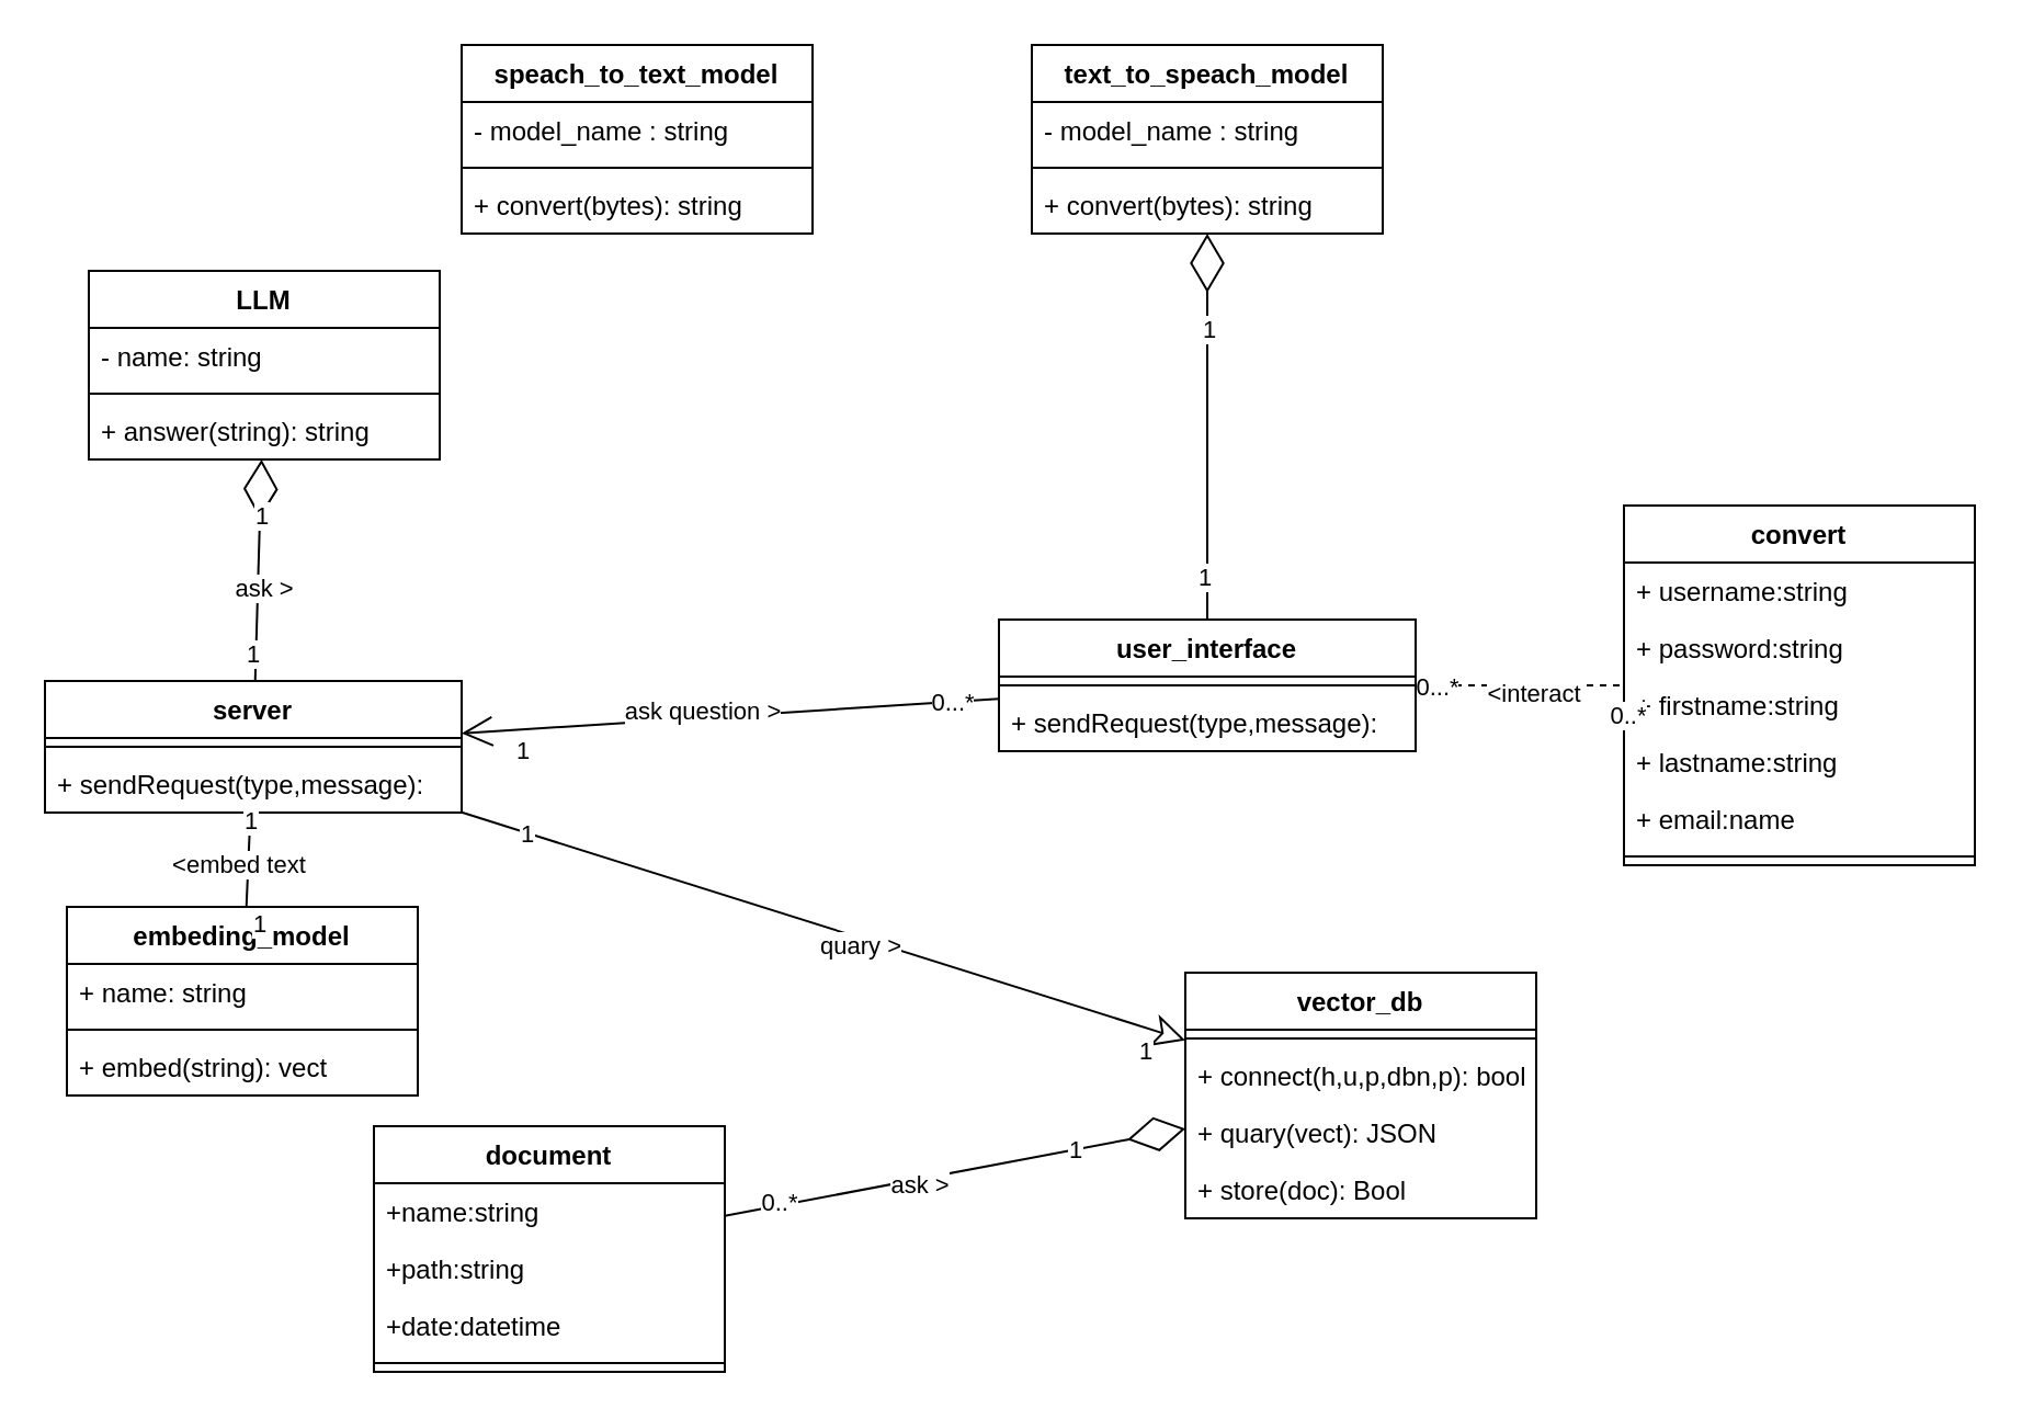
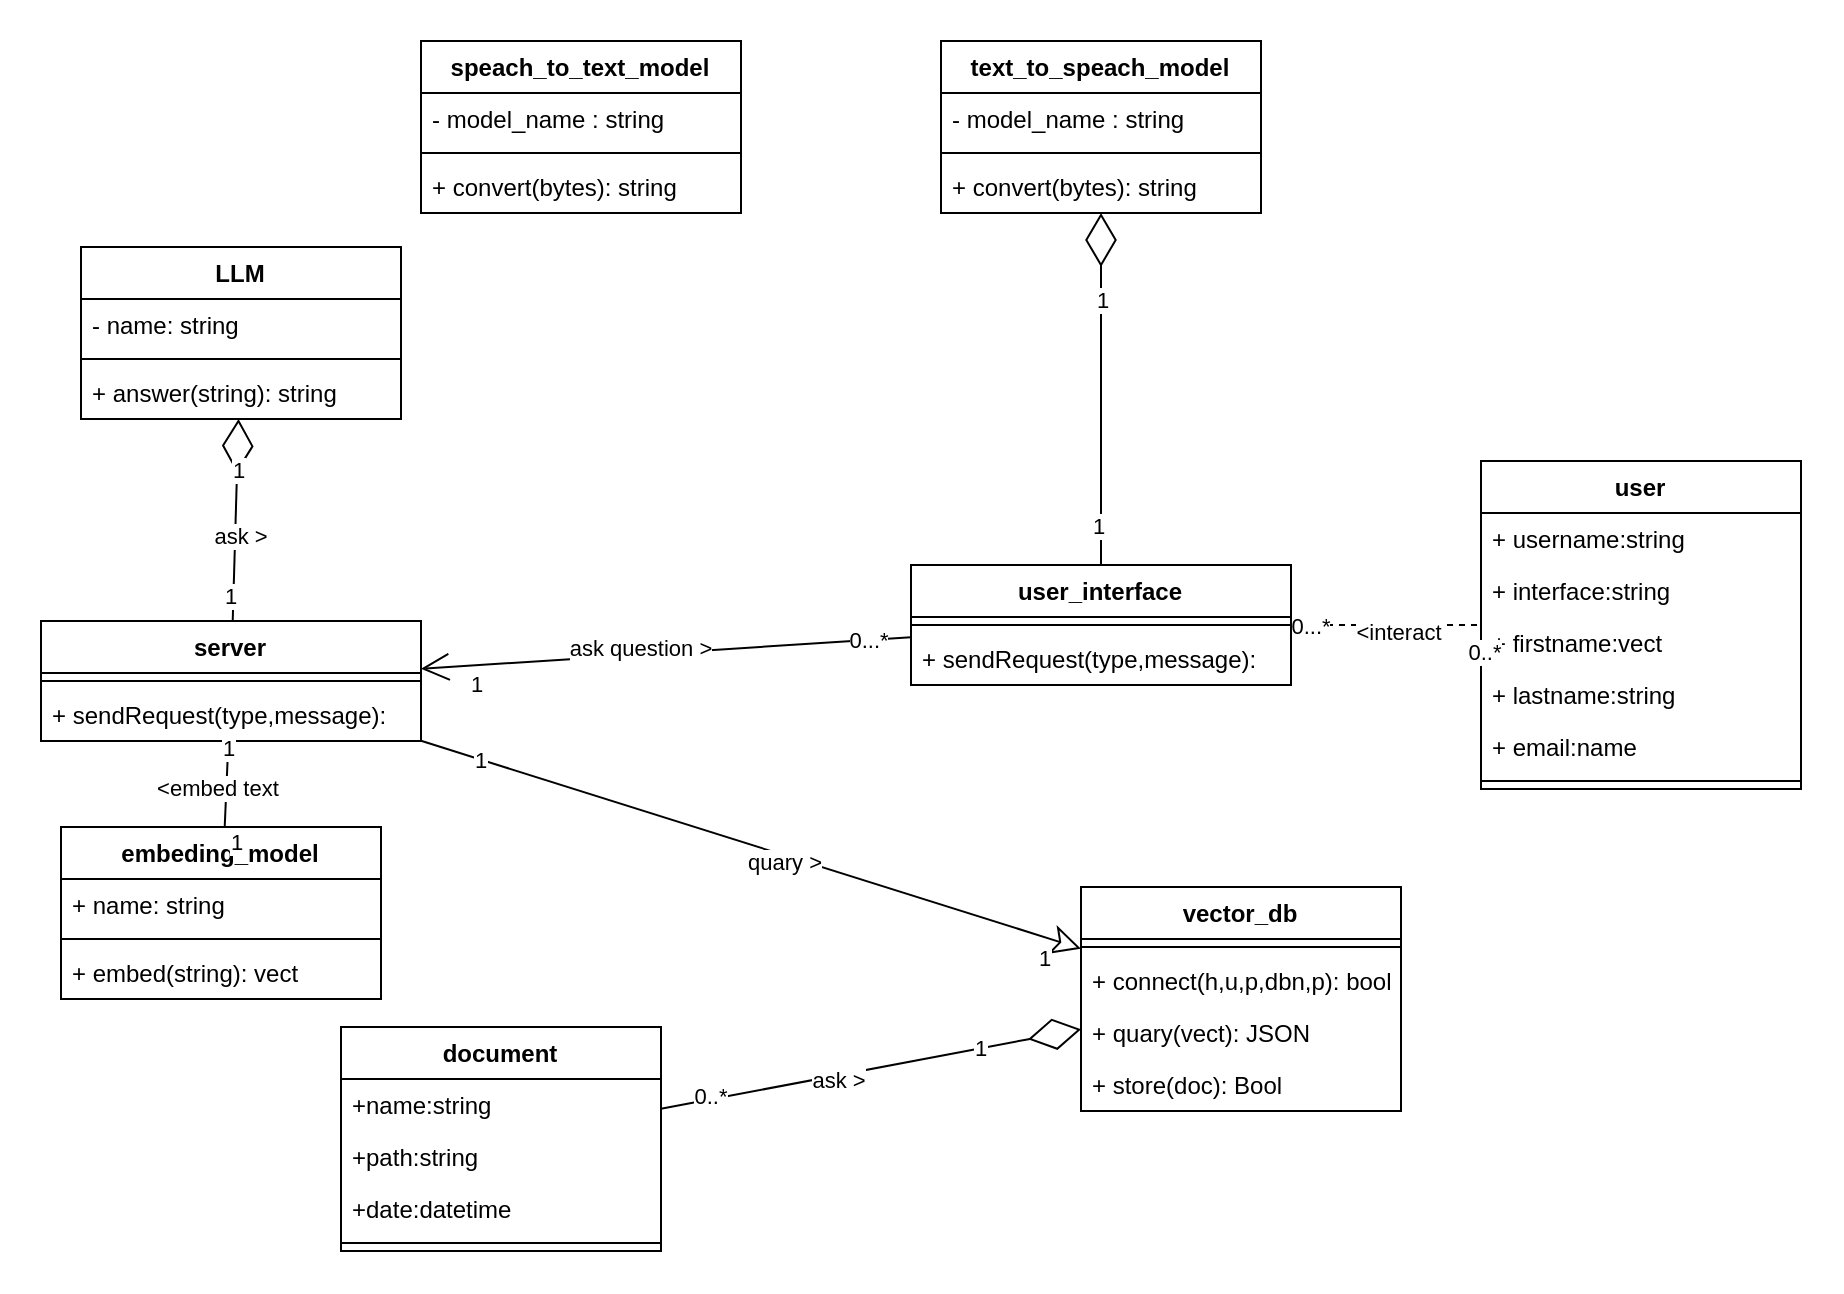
- <mxCell id="2" value="convert" style="swimlane;fontStyle=1;align=center;verticalAlign=top;childLayout=stackLayout;horizontal=1;startSize=26;horizontalStack=0;resizeParent=1;resizeParentMax=0;resizeLast=0;collapsible=1;marginBottom=0;whiteSpace=wrap;html=1;" vertex="1" parent="1"><mxGeometry x="740" y="230" width="160" height="164" as="geometry" /></mxCell>
+ <mxCell id="2" value="user" style="swimlane;fontStyle=1;align=center;verticalAlign=top;childLayout=stackLayout;horizontal=1;startSize=26;horizontalStack=0;resizeParent=1;resizeParentMax=0;resizeLast=0;collapsible=1;marginBottom=0;whiteSpace=wrap;html=1;" vertex="1" parent="1"><mxGeometry x="740" y="230" width="160" height="164" as="geometry" /></mxCell>
- <mxCell id="4" value="+ password:string" style="text;strokeColor=none;fillColor=none;align=left;verticalAlign=top;spacingLeft=4;spacingRight=4;overflow=hidden;rotatable=0;points=[[0,0.5],[1,0.5]];portConstraint=eastwest;whiteSpace=wrap;html=1;" vertex="1" parent="2"><mxGeometry y="52" width="160" height="26" as="geometry" /></mxCell>
+ <mxCell id="4" value="+ interface:string" style="text;strokeColor=none;fillColor=none;align=left;verticalAlign=top;spacingLeft=4;spacingRight=4;overflow=hidden;rotatable=0;points=[[0,0.5],[1,0.5]];portConstraint=eastwest;whiteSpace=wrap;html=1;" vertex="1" parent="2"><mxGeometry y="52" width="160" height="26" as="geometry" /></mxCell>
- <mxCell id="5" value="+ firstname:string" style="text;strokeColor=none;fillColor=none;align=left;verticalAlign=top;spacingLeft=4;spacingRight=4;overflow=hidden;rotatable=0;points=[[0,0.5],[1,0.5]];portConstraint=eastwest;whiteSpace=wrap;html=1;" vertex="1" parent="2"><mxGeometry y="78" width="160" height="26" as="geometry" /></mxCell>
+ <mxCell id="5" value="+ firstname:vect" style="text;strokeColor=none;fillColor=none;align=left;verticalAlign=top;spacingLeft=4;spacingRight=4;overflow=hidden;rotatable=0;points=[[0,0.5],[1,0.5]];portConstraint=eastwest;whiteSpace=wrap;html=1;" vertex="1" parent="2"><mxGeometry y="78" width="160" height="26" as="geometry" /></mxCell>
